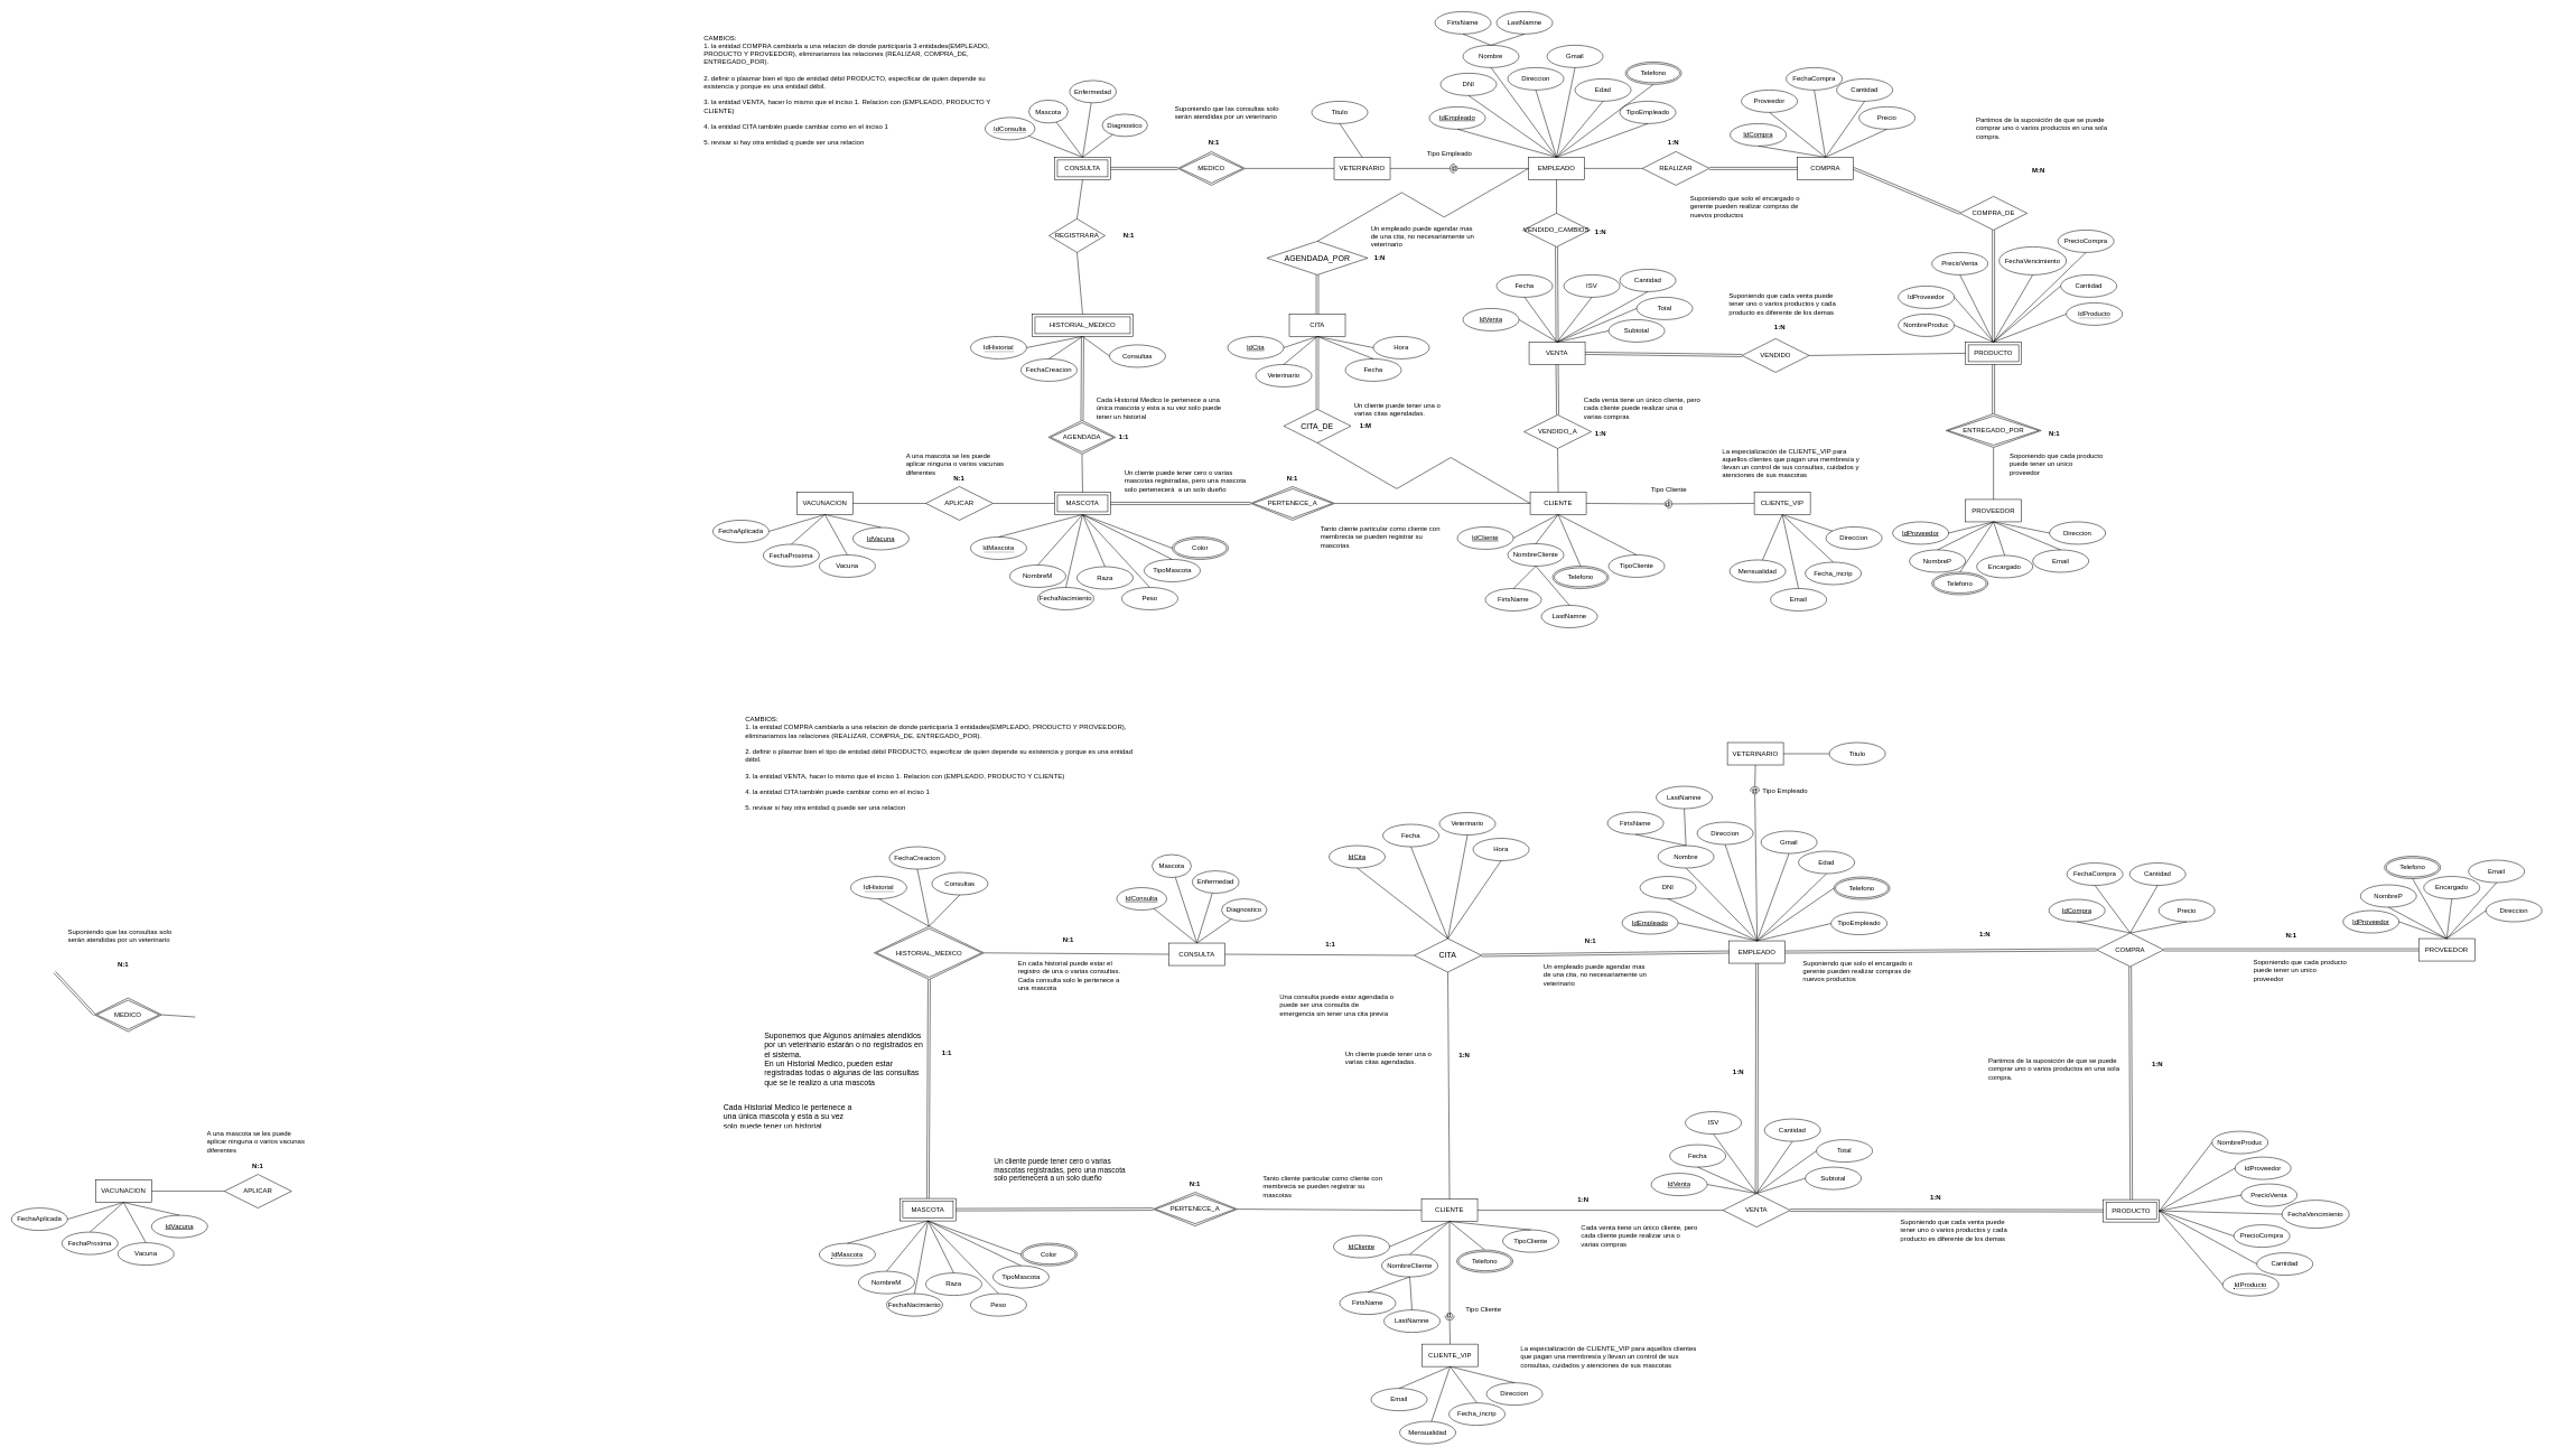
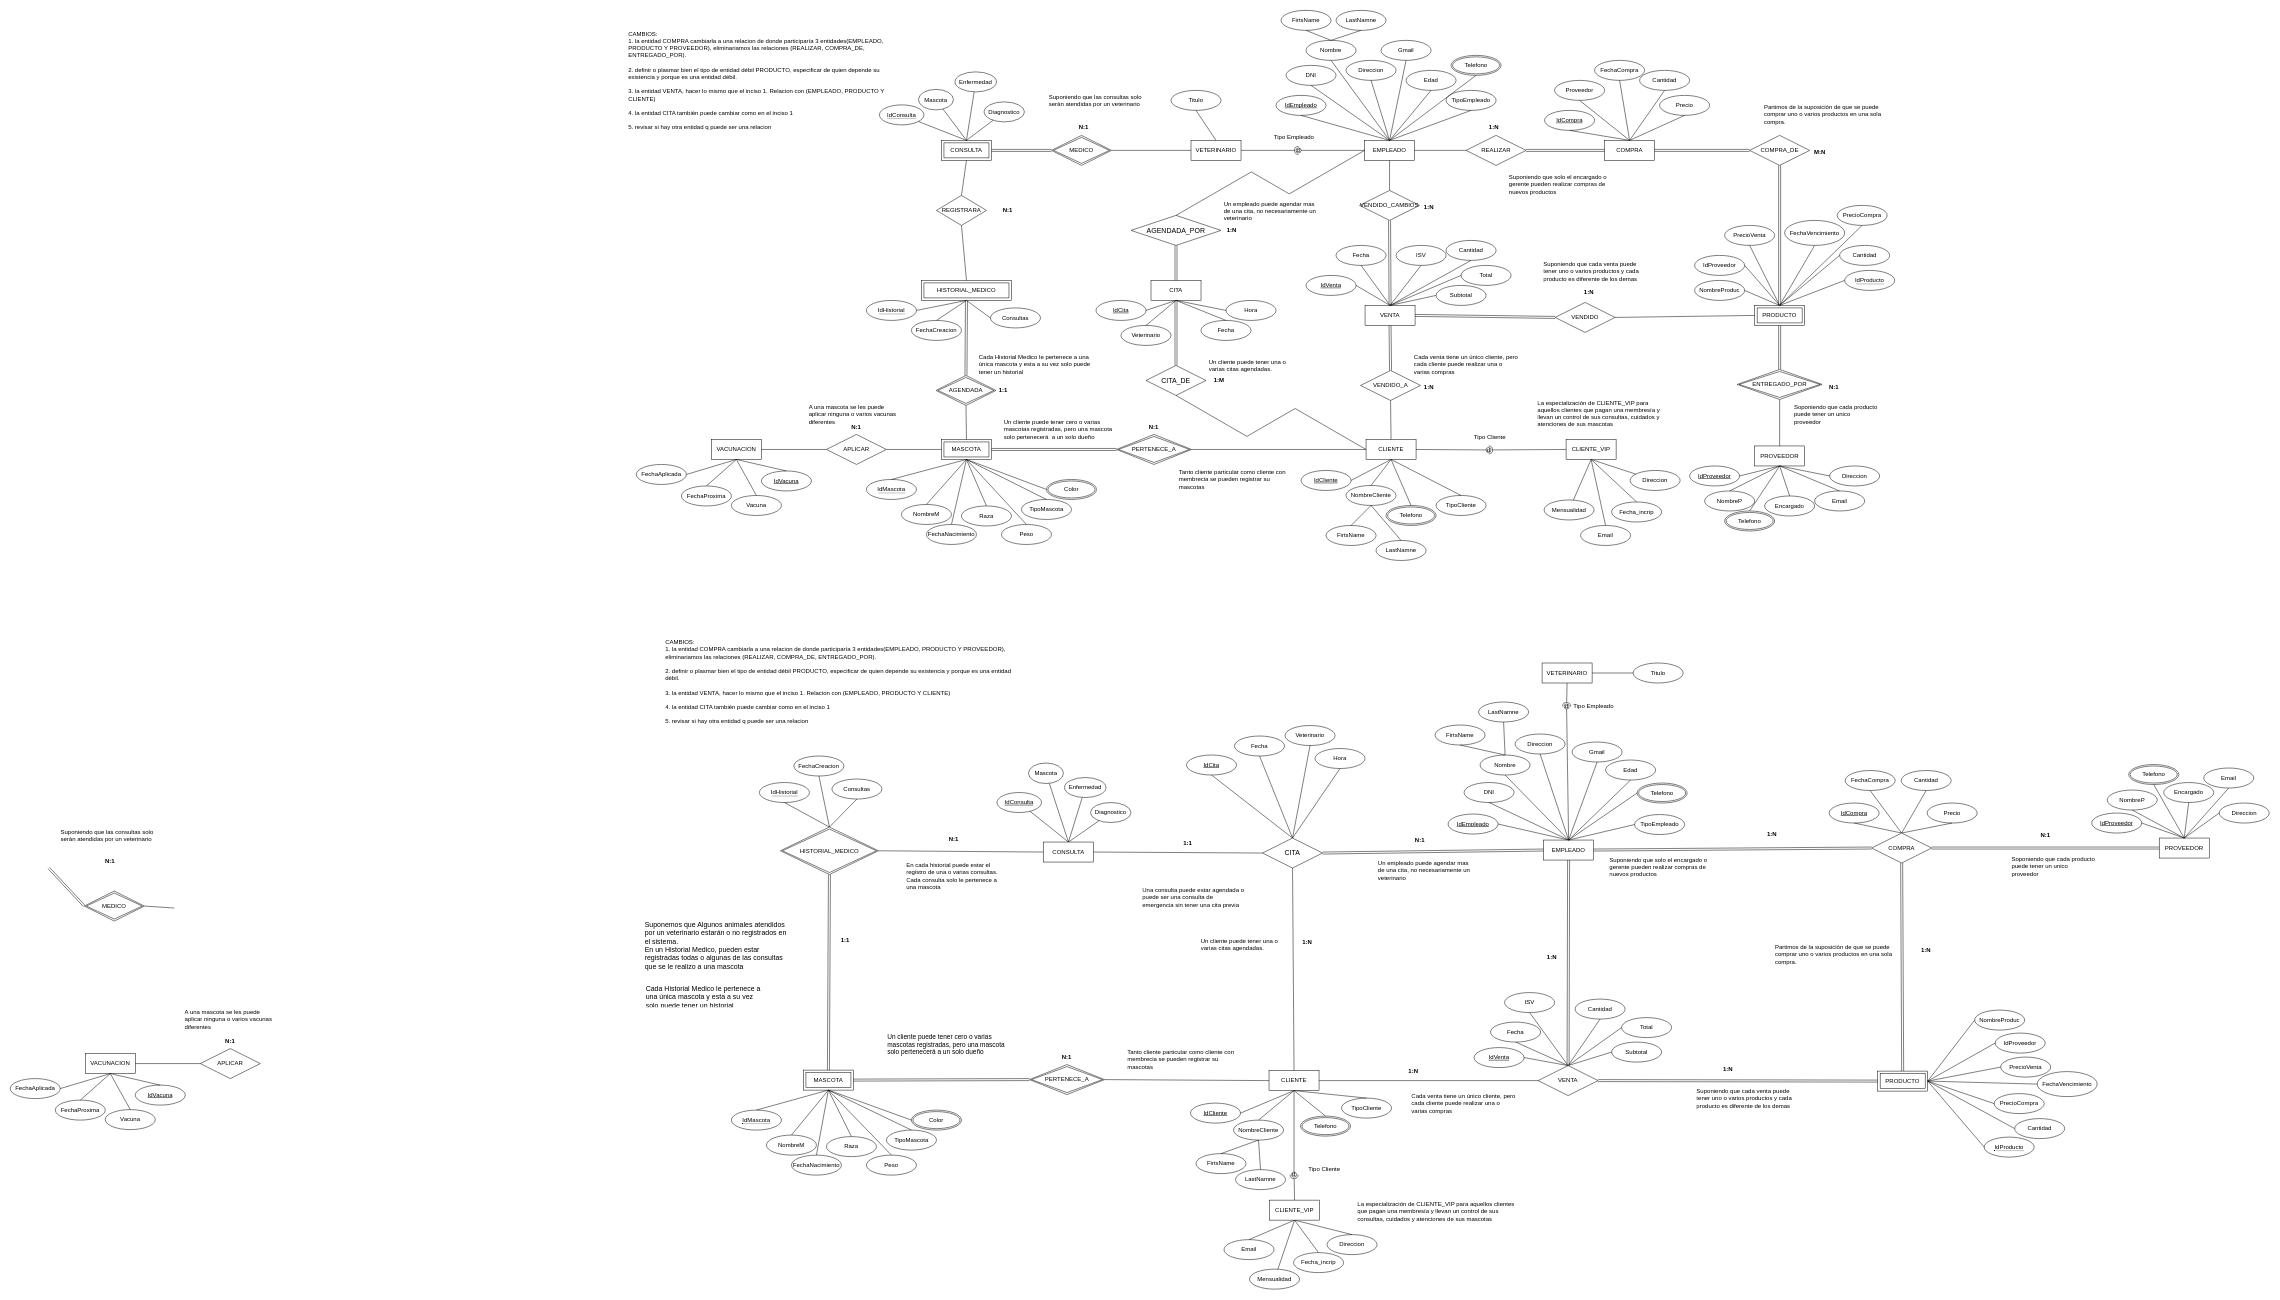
- <mxCell id="149" value="COMPRA_DE" style="shape=rhombus;perimeter=rhombusPerimeter;whiteSpace=wrap;html=1;align=center;" parent="1" vertex="1"><mxGeometry x="3498" y="350" width="120" height="60" as="geometry" /></mxCell>
+ <mxCell id="149" value="COMPRA_DE" style="shape=rhombus;perimeter=rhombusPerimeter;whiteSpace=wrap;html=1;align=center;" parent="1" vertex="1"><mxGeometry x="3498" y="270" width="120" height="60" as="geometry" /></mxCell>
- <mxCell id="424" value="En cada historial puede estar el registro de una o varias consultas.&#10;Cada consulta solo le pertenece a una mascota" style="text;strokeColor=none;fillColor=none;spacingLeft=4;spacingRight=4;overflow=hidden;rotatable=0;points=[[0,0.5],[1,0.5]];portConstraint=eastwest;fontSize=12;whiteSpace=wrap;" vertex="1" parent="1"><mxGeometry x="1811" y="1706" width="210" height="70" as="geometry" /></mxCell>
+ <mxCell id="424" value="En cada historial puede estar el registro de una o varias consultas.&#10;Cada consulta solo le pertenece a una mascota" style="text;strokeColor=none;fillColor=none;spacingLeft=4;spacingRight=4;overflow=hidden;rotatable=0;points=[[0,0.5],[1,0.5]];portConstraint=eastwest;fontSize=12;whiteSpace=wrap;" vertex="1" parent="1"><mxGeometry x="1806" y="1716" width="210" height="70" as="geometry" /></mxCell>
- <mxCell id="385" value="Suponemos que Algunos animales atendidos por un veterinario estarán o no registrados en el sistema.&#10;En un Historial Medico, pueden estar registradas todas o algunas de las consultas que se le realizo a una mascota" style="text;strokeColor=none;fillColor=none;spacingLeft=4;spacingRight=4;overflow=hidden;rotatable=0;points=[[0,0.5],[1,0.5]];portConstraint=eastwest;fontSize=14;whiteSpace=wrap;" parent="1" vertex="1"><mxGeometry x="1358" y="1833" width="307" height="111" as="geometry" /></mxCell>
+ <mxCell id="385" value="Suponemos que Algunos animales atendidos por un veterinario estarán o no registrados en el sistema.&#10;En un Historial Medico, pueden estar registradas todas o algunas de las consultas que se le realizo a una mascota" style="text;strokeColor=none;fillColor=none;spacingLeft=4;spacingRight=4;overflow=hidden;rotatable=0;points=[[0,0.5],[1,0.5]];portConstraint=eastwest;fontSize=14;whiteSpace=wrap;" parent="1" vertex="1"><mxGeometry x="1283" y="1833" width="307" height="111" as="geometry" /></mxCell>
